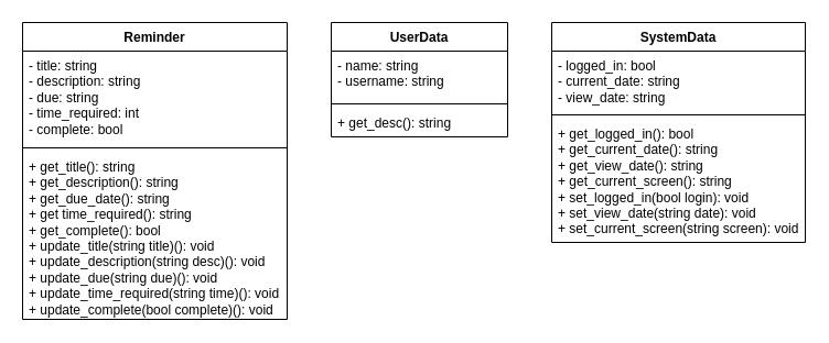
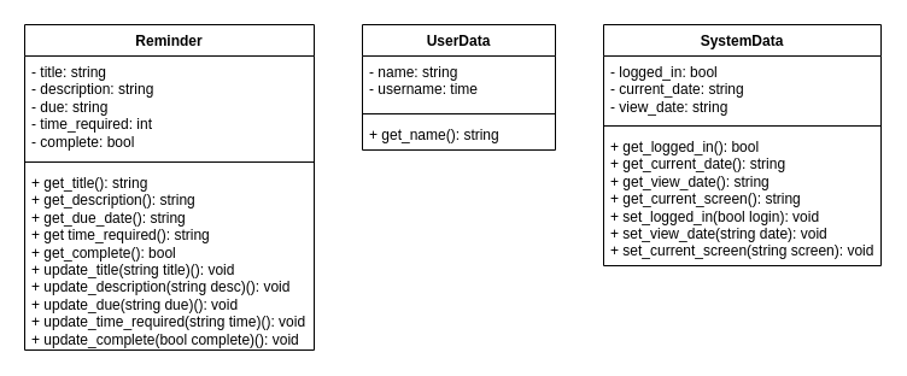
- <mxCell id="7" value="- name: string&lt;br&gt;- username: string" style="text;strokeColor=none;fillColor=none;align=left;verticalAlign=top;spacingLeft=4;spacingRight=4;overflow=hidden;rotatable=0;points=[[0,0.5],[1,0.5]];portConstraint=eastwest;whiteSpace=wrap;html=1;" parent="6" vertex="1"><mxGeometry y="26" width="160" height="44" as="geometry" /></mxCell>
+ <mxCell id="7" value="- name: string&lt;br&gt;- username: time" style="text;strokeColor=none;fillColor=none;align=left;verticalAlign=top;spacingLeft=4;spacingRight=4;overflow=hidden;rotatable=0;points=[[0,0.5],[1,0.5]];portConstraint=eastwest;whiteSpace=wrap;html=1;" parent="6" vertex="1"><mxGeometry y="26" width="160" height="44" as="geometry" /></mxCell>
- <mxCell id="9" value="+ get_desc(): string" style="text;strokeColor=none;fillColor=none;align=left;verticalAlign=top;spacingLeft=4;spacingRight=4;overflow=hidden;rotatable=0;points=[[0,0.5],[1,0.5]];portConstraint=eastwest;whiteSpace=wrap;html=1;" parent="6" vertex="1"><mxGeometry y="78" width="160" height="26" as="geometry" /></mxCell>
+ <mxCell id="9" value="+ get_name(): string" style="text;strokeColor=none;fillColor=none;align=left;verticalAlign=top;spacingLeft=4;spacingRight=4;overflow=hidden;rotatable=0;points=[[0,0.5],[1,0.5]];portConstraint=eastwest;whiteSpace=wrap;html=1;" parent="6" vertex="1"><mxGeometry y="78" width="160" height="26" as="geometry" /></mxCell>
